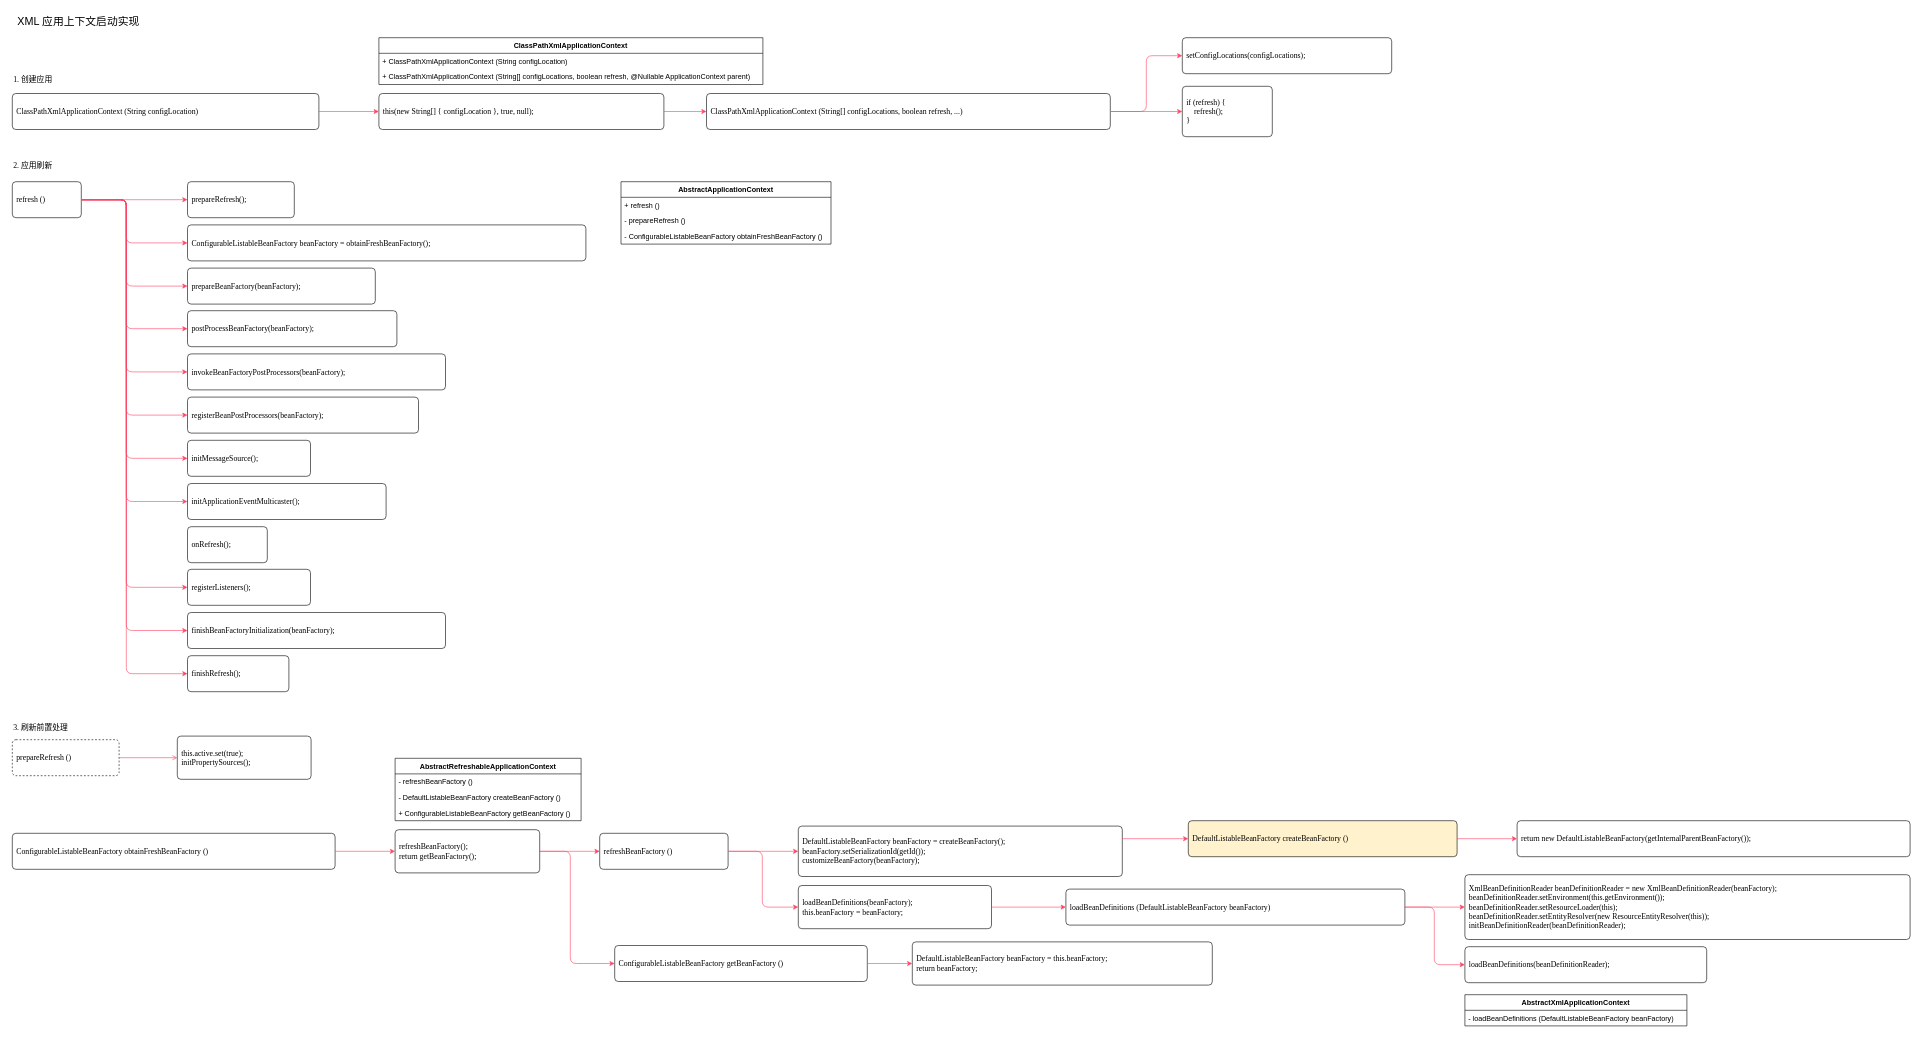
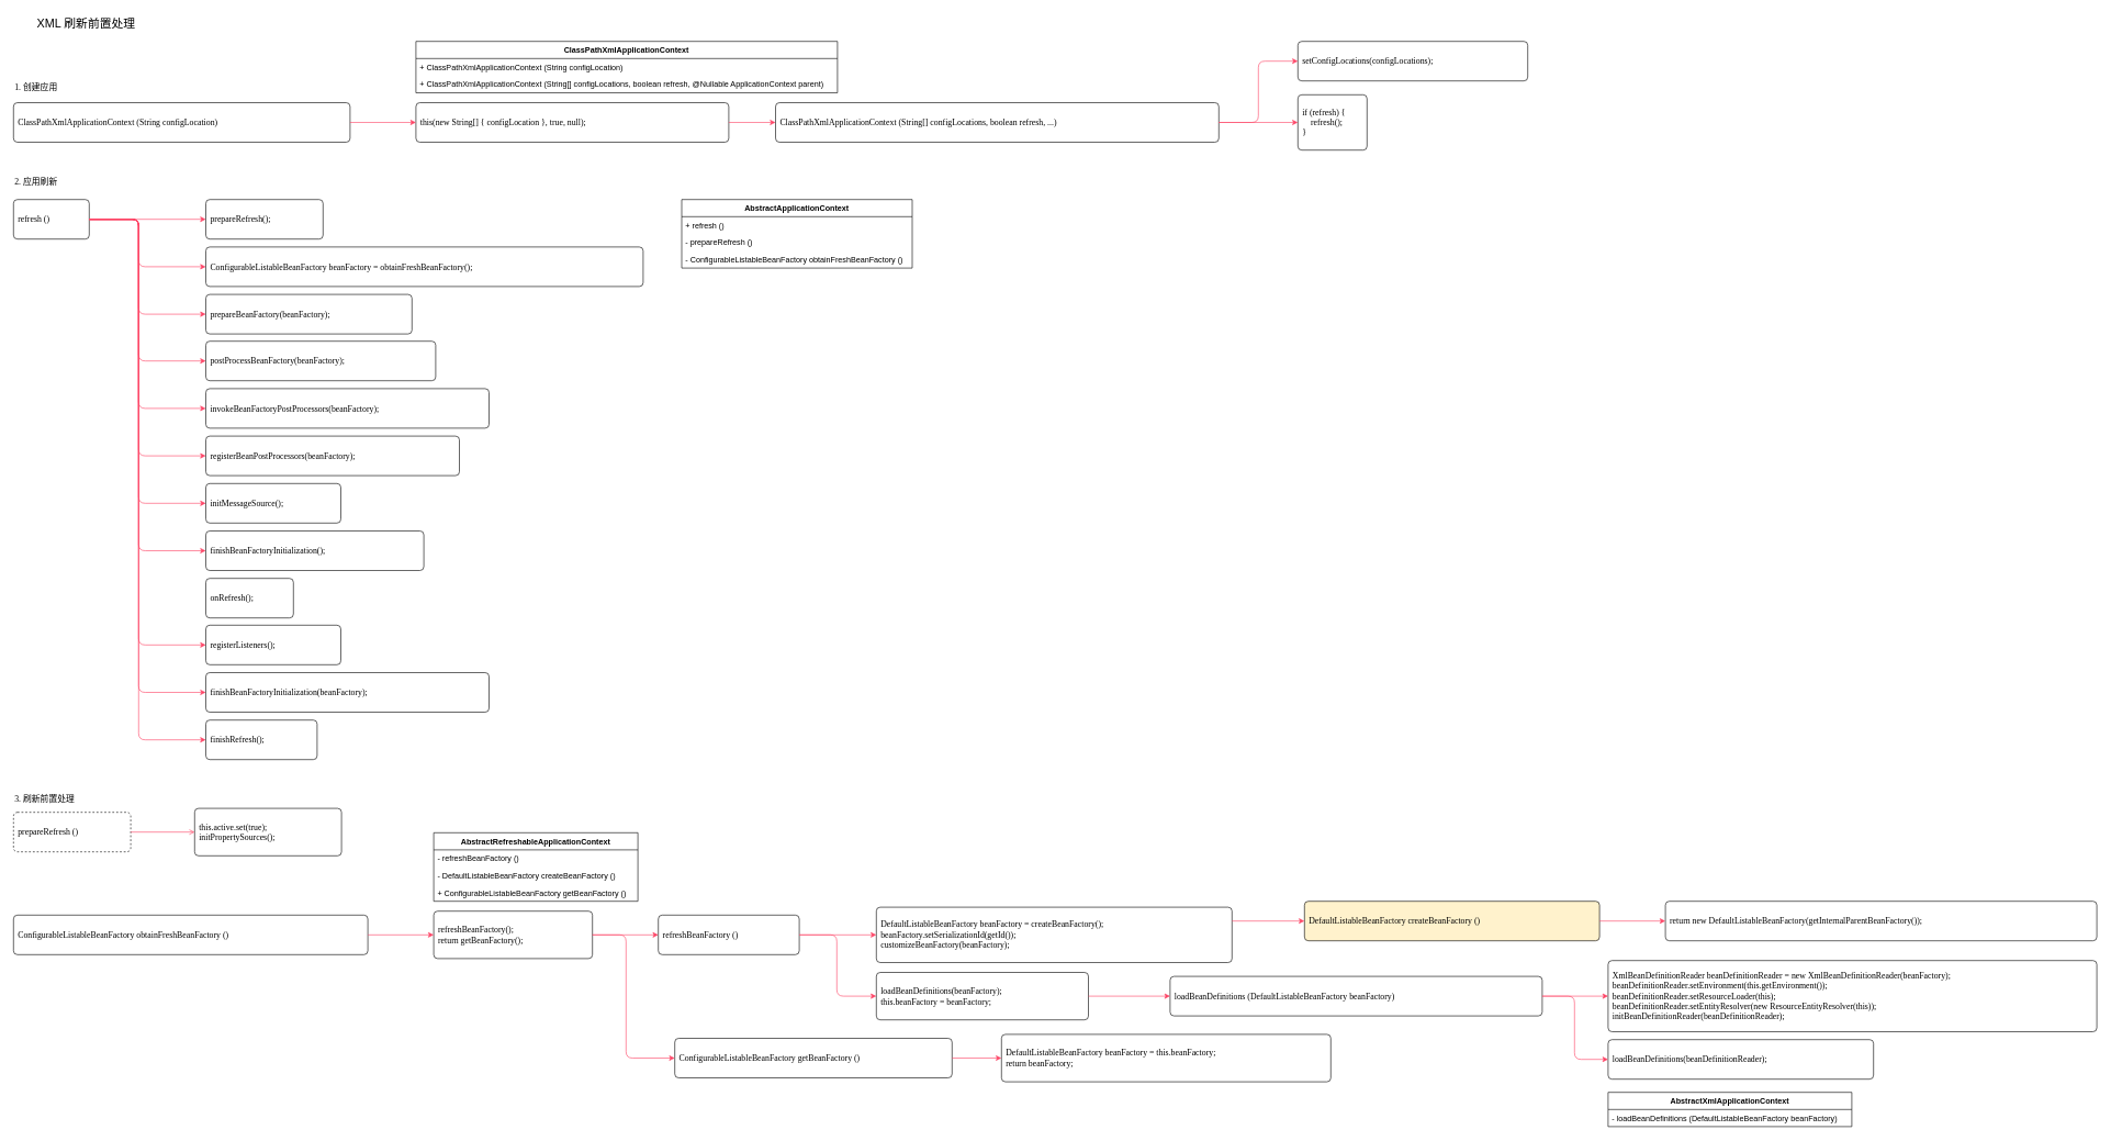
- <mxCell id="77" value="XML 应用上下文启动实现" style="text;html=1;align=center;verticalAlign=middle;resizable=0;points=[];autosize=1;strokeColor=none;fillColor=none;fontSize=18;fontStyle=0" vertex="1" parent="1"><mxGeometry x="20" y="20" width="220" height="30" as="geometry" /></mxCell>
+ <mxCell id="77" value="XML 刷新前置处理" style="text;html=1;align=center;verticalAlign=middle;resizable=0;points=[];autosize=1;strokeColor=none;fillColor=none;fontSize=18;fontStyle=0" vertex="1" parent="1"><mxGeometry x="20" y="20" width="220" height="30" as="geometry" /></mxCell>
- <mxCell id="20" value="if (refresh) {&#10;&amp;nbsp; &amp;nbsp; refresh();&#10;}" style="rounded=1;whiteSpace=wrap;html=1;fontFamily=source code pro;fontSize=13;align=left;spacingLeft=5;arcSize=12;absoluteArcSize=1;" parent="1" vertex="1"><mxGeometry x="1970" y="143" width="150" height="84" as="geometry" /></mxCell>
+ <mxCell id="20" value="if (refresh) {&#10;&amp;nbsp; &amp;nbsp; refresh();&#10;}" style="rounded=1;whiteSpace=wrap;html=1;fontFamily=source code pro;fontSize=13;align=left;spacingLeft=5;arcSize=12;absoluteArcSize=1;" parent="1" vertex="1"><mxGeometry x="1970" y="143" width="105" height="84" as="geometry" /></mxCell>
- <mxCell id="34" value="initApplicationEventMulticaster();" style="rounded=1;whiteSpace=wrap;html=1;fontFamily=source code pro;fontSize=13;align=left;spacingLeft=5;arcSize=12;absoluteArcSize=1;" parent="1" vertex="1"><mxGeometry x="312" y="805" width="331" height="60" as="geometry" /></mxCell>
+ <mxCell id="34" value="finishBeanFactoryInitialization();" style="rounded=1;whiteSpace=wrap;html=1;fontFamily=source code pro;fontSize=13;align=left;spacingLeft=5;arcSize=12;absoluteArcSize=1;" parent="1" vertex="1"><mxGeometry x="312" y="805" width="331" height="60" as="geometry" /></mxCell>
